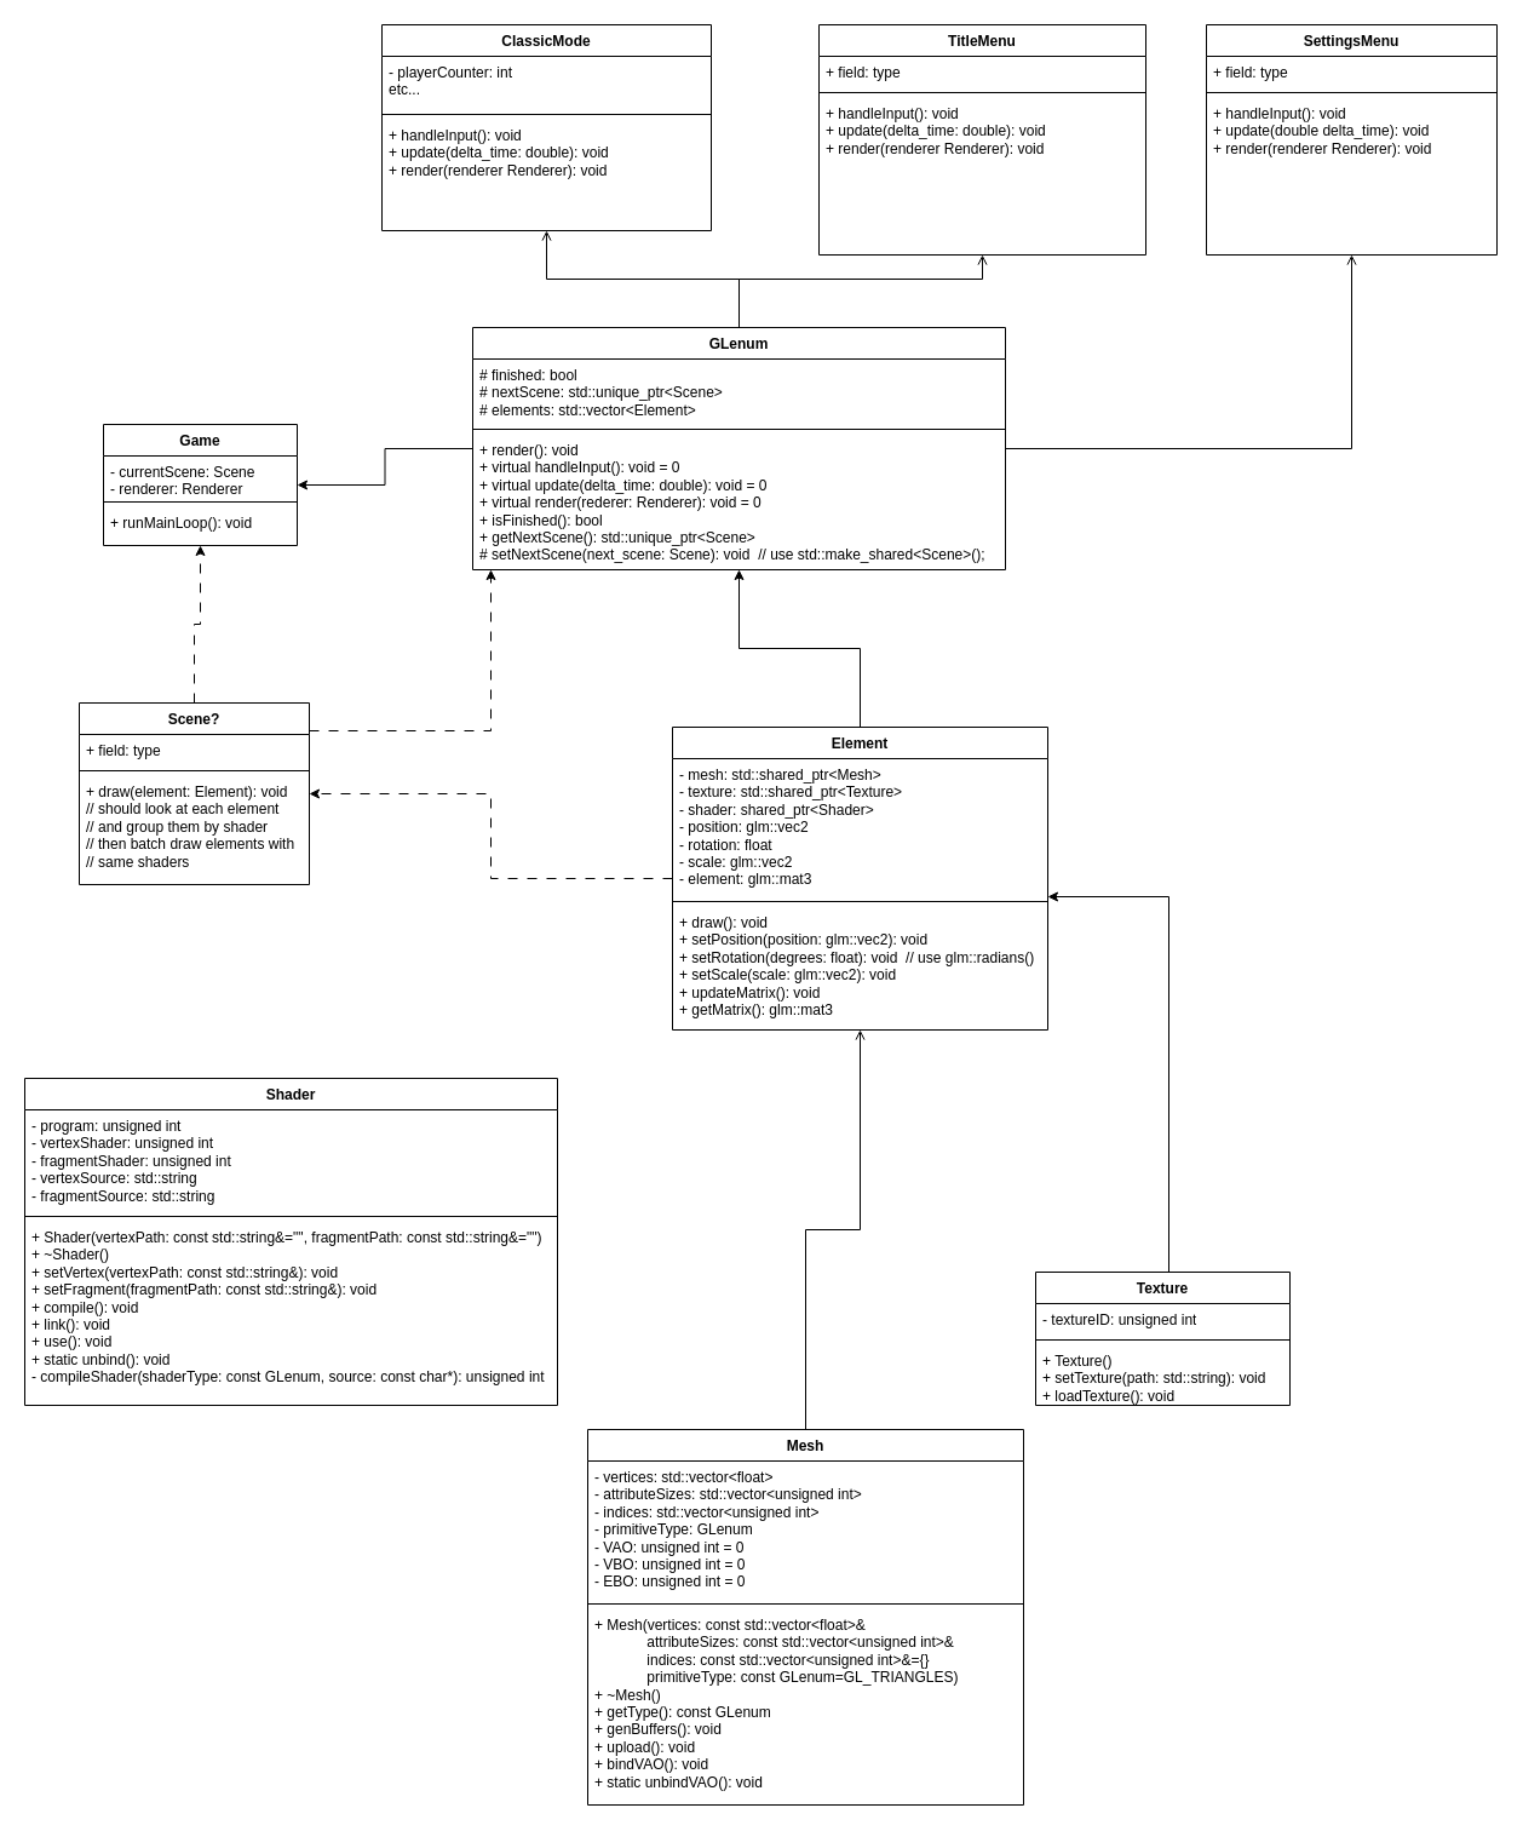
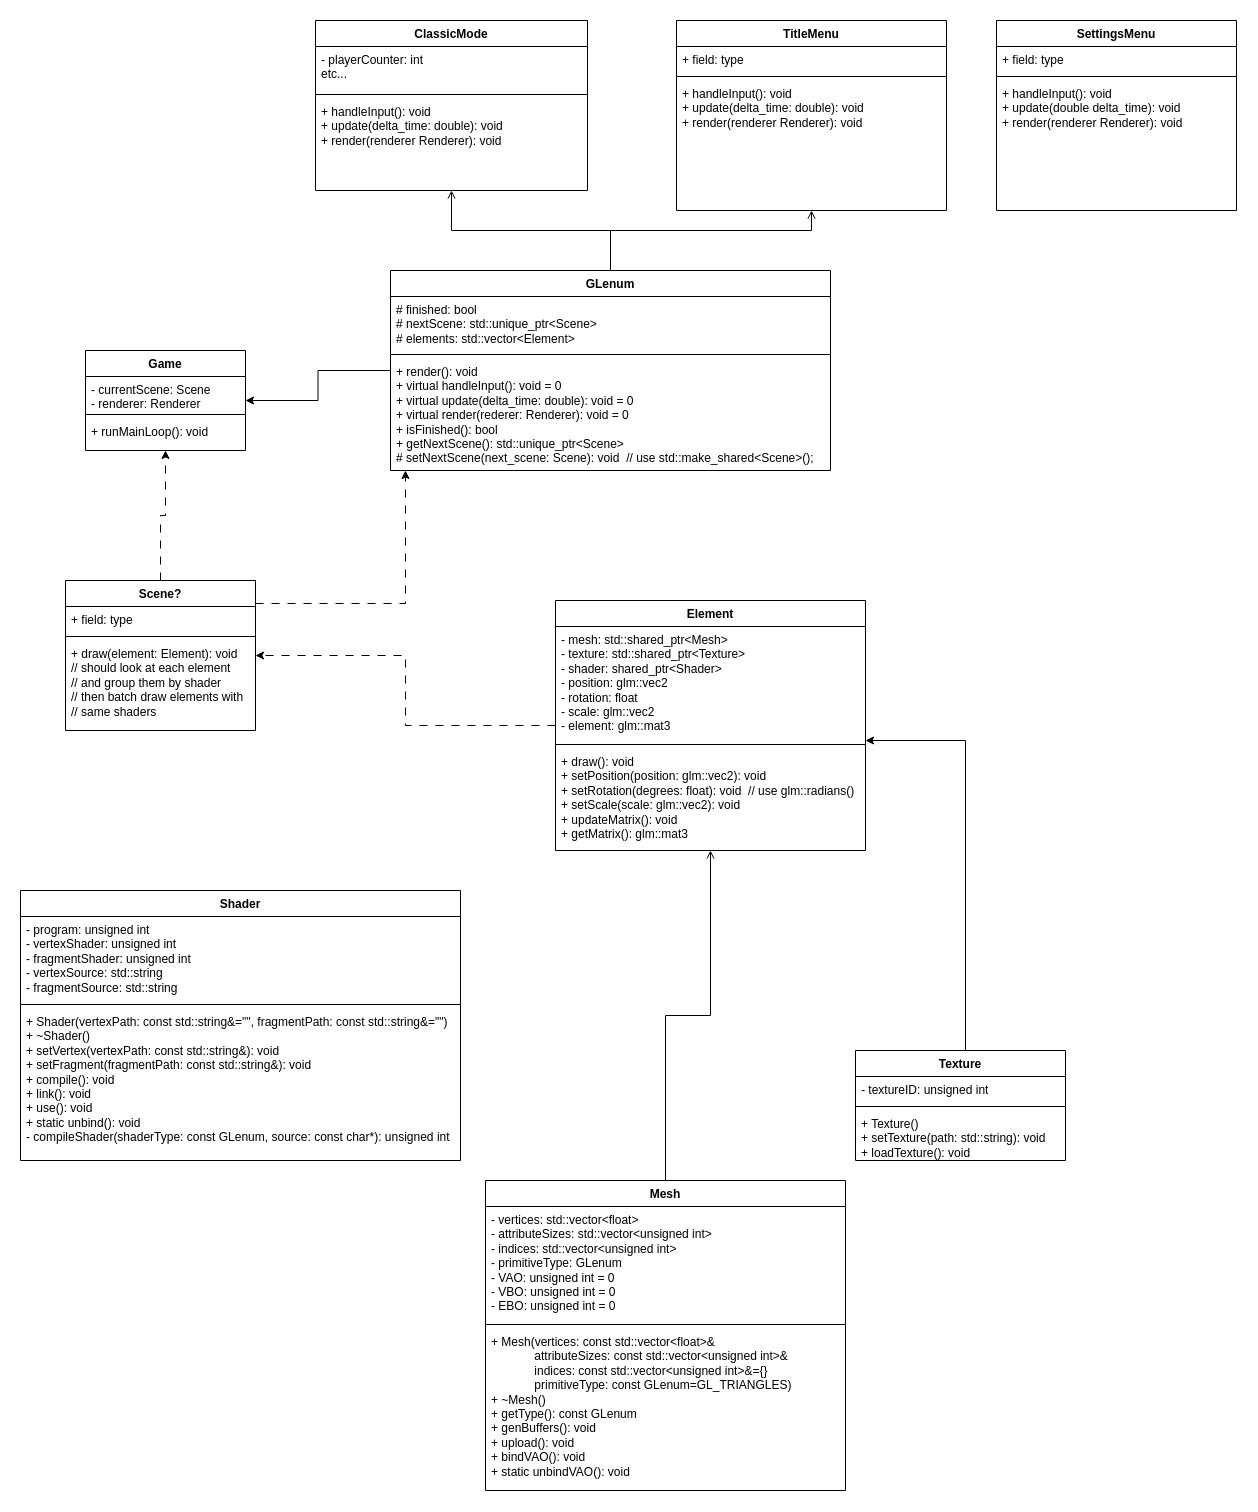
- <mxCell id="5" style="edgeStyle=orthogonalEdgeStyle;rounded=0;orthogonalLoop=1;jettySize=auto;html=1;endArrow=open;endFill=0;" parent="1" source="26" target="18" edge="1"><mxGeometry relative="1" as="geometry"><mxPoint x="685" y="387" as="sourcePoint" /></mxGeometry></mxCell>
- <mxCell id="40" style="edgeStyle=orthogonalEdgeStyle;rounded=0;orthogonalLoop=1;jettySize=auto;html=1;" parent="1" source="42" target="26" edge="1"><mxGeometry relative="1" as="geometry" /></mxCell>
